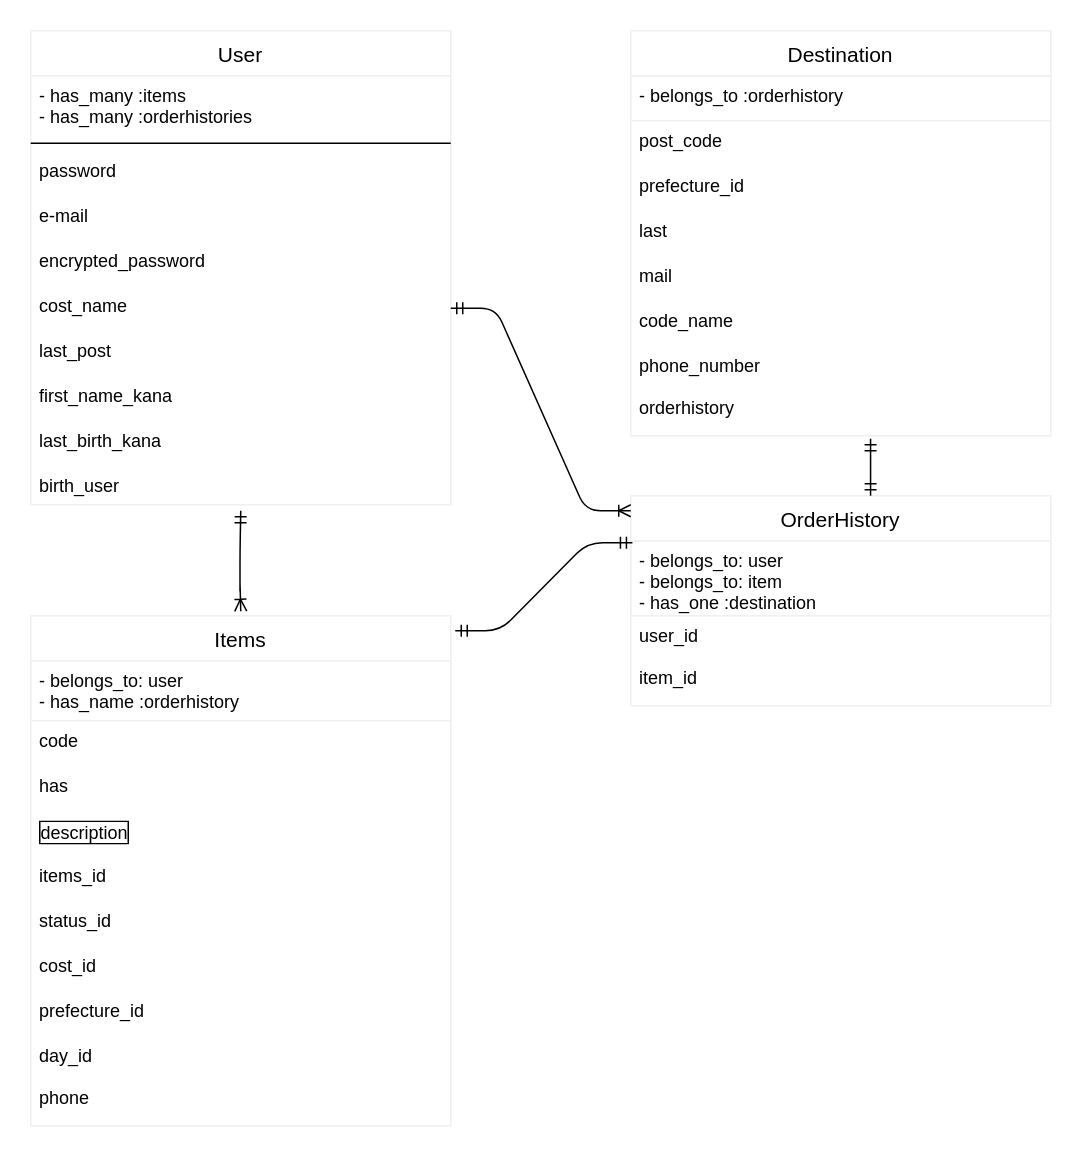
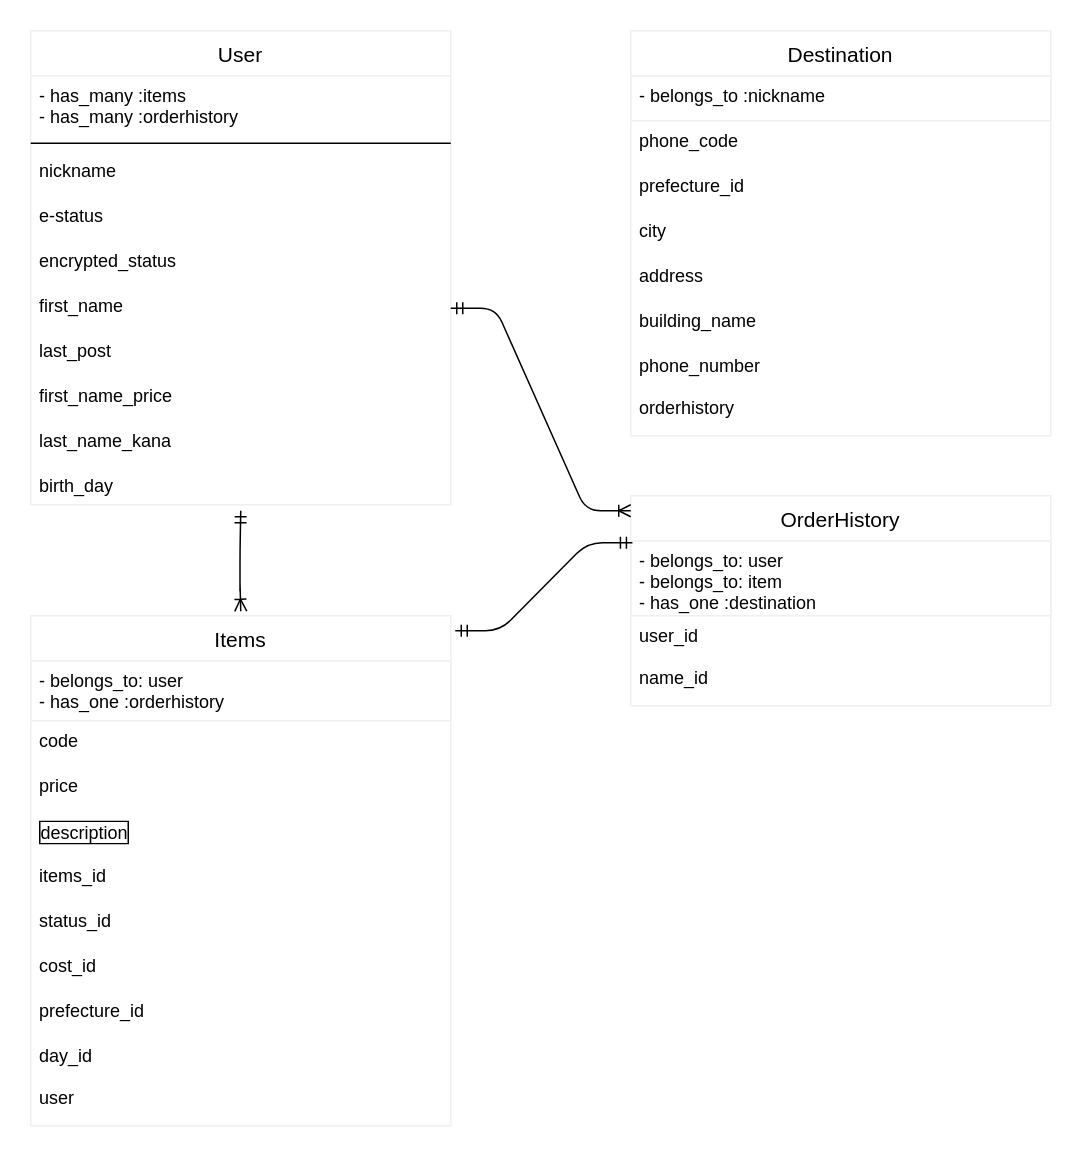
- <mxCell id="24" value="- has_many :items&#10;- has_many :orderhistories" style="text;strokeColor=none;fillColor=none;spacingLeft=4;spacingRight=4;overflow=hidden;rotatable=0;points=[[0,0.5],[1,0.5]];portConstraint=eastwest;fontSize=12;align=left;" parent="23" vertex="1"><mxGeometry y="30" width="280" height="40" as="geometry" /></mxCell>
+ <mxCell id="24" value="- has_many :items&#10;- has_many :orderhistory" style="text;strokeColor=none;fillColor=none;spacingLeft=4;spacingRight=4;overflow=hidden;rotatable=0;points=[[0,0.5],[1,0.5]];portConstraint=eastwest;fontSize=12;align=left;" parent="23" vertex="1"><mxGeometry y="30" width="280" height="40" as="geometry" /></mxCell>
- <mxCell id="13" value="- belongs_to :orderhistory" style="text;fillColor=none;spacingLeft=4;spacingRight=4;overflow=hidden;rotatable=0;points=[[0,0.5],[1,0.5]];portConstraint=eastwest;fontSize=12;align=left;strokeColor=#f0f0f0;" parent="12" vertex="1"><mxGeometry y="30" width="280" height="30" as="geometry" /></mxCell>
+ <mxCell id="13" value="- belongs_to :nickname" style="text;fillColor=none;spacingLeft=4;spacingRight=4;overflow=hidden;rotatable=0;points=[[0,0.5],[1,0.5]];portConstraint=eastwest;fontSize=12;align=left;strokeColor=#f0f0f0;" parent="12" vertex="1"><mxGeometry y="30" width="280" height="30" as="geometry" /></mxCell>
- <mxCell id="14" value="post_code" style="text;strokeColor=none;fillColor=none;spacingLeft=4;spacingRight=4;overflow=hidden;rotatable=0;points=[[0,0.5],[1,0.5]];portConstraint=eastwest;fontSize=12;" parent="12" vertex="1"><mxGeometry y="60" width="280" height="30" as="geometry" /></mxCell>
+ <mxCell id="14" value="phone_code" style="text;strokeColor=none;fillColor=none;spacingLeft=4;spacingRight=4;overflow=hidden;rotatable=0;points=[[0,0.5],[1,0.5]];portConstraint=eastwest;fontSize=12;" parent="12" vertex="1"><mxGeometry y="60" width="280" height="30" as="geometry" /></mxCell>
- <mxCell id="26" value="password" style="text;strokeColor=none;fillColor=none;spacingLeft=4;spacingRight=4;overflow=hidden;rotatable=0;points=[[0,0.5],[1,0.5]];portConstraint=eastwest;fontSize=12;" parent="23" vertex="1"><mxGeometry y="80" width="280" height="30" as="geometry" /></mxCell>
+ <mxCell id="26" value="nickname" style="text;strokeColor=none;fillColor=none;spacingLeft=4;spacingRight=4;overflow=hidden;rotatable=0;points=[[0,0.5],[1,0.5]];portConstraint=eastwest;fontSize=12;" parent="23" vertex="1"><mxGeometry y="80" width="280" height="30" as="geometry" /></mxCell>
- <mxCell id="27" value="e-mail" style="text;strokeColor=none;fillColor=none;spacingLeft=4;spacingRight=4;overflow=hidden;rotatable=0;points=[[0,0.5],[1,0.5]];portConstraint=eastwest;fontSize=12;" parent="23" vertex="1"><mxGeometry y="110" width="280" height="30" as="geometry" /></mxCell>
+ <mxCell id="27" value="e-status" style="text;strokeColor=none;fillColor=none;spacingLeft=4;spacingRight=4;overflow=hidden;rotatable=0;points=[[0,0.5],[1,0.5]];portConstraint=eastwest;fontSize=12;" parent="23" vertex="1"><mxGeometry y="110" width="280" height="30" as="geometry" /></mxCell>
- <mxCell id="16" value="last" style="text;strokeColor=none;fillColor=none;spacingLeft=4;spacingRight=4;overflow=hidden;rotatable=0;points=[[0,0.5],[1,0.5]];portConstraint=eastwest;fontSize=12;" parent="12" vertex="1"><mxGeometry y="120" width="280" height="30" as="geometry" /></mxCell>
+ <mxCell id="16" value="city" style="text;strokeColor=none;fillColor=none;spacingLeft=4;spacingRight=4;overflow=hidden;rotatable=0;points=[[0,0.5],[1,0.5]];portConstraint=eastwest;fontSize=12;" parent="12" vertex="1"><mxGeometry y="120" width="280" height="30" as="geometry" /></mxCell>
- <mxCell id="28" value="encrypted_password" style="text;strokeColor=none;fillColor=none;spacingLeft=4;spacingRight=4;overflow=hidden;rotatable=0;points=[[0,0.5],[1,0.5]];portConstraint=eastwest;fontSize=12;" parent="23" vertex="1"><mxGeometry y="140" width="280" height="30" as="geometry" /></mxCell>
+ <mxCell id="28" value="encrypted_status" style="text;strokeColor=none;fillColor=none;spacingLeft=4;spacingRight=4;overflow=hidden;rotatable=0;points=[[0,0.5],[1,0.5]];portConstraint=eastwest;fontSize=12;" parent="23" vertex="1"><mxGeometry y="140" width="280" height="30" as="geometry" /></mxCell>
- <mxCell id="17" value="mail" style="text;strokeColor=none;fillColor=none;spacingLeft=4;spacingRight=4;overflow=hidden;rotatable=0;points=[[0,0.5],[1,0.5]];portConstraint=eastwest;fontSize=12;" parent="12" vertex="1"><mxGeometry y="150" width="280" height="30" as="geometry" /></mxCell>
+ <mxCell id="17" value="address" style="text;strokeColor=none;fillColor=none;spacingLeft=4;spacingRight=4;overflow=hidden;rotatable=0;points=[[0,0.5],[1,0.5]];portConstraint=eastwest;fontSize=12;" parent="12" vertex="1"><mxGeometry y="150" width="280" height="30" as="geometry" /></mxCell>
- <mxCell id="29" value="cost_name" style="text;strokeColor=none;fillColor=none;spacingLeft=4;spacingRight=4;overflow=hidden;rotatable=0;points=[[0,0.5],[1,0.5]];portConstraint=eastwest;fontSize=12;" parent="23" vertex="1"><mxGeometry y="170" width="280" height="30" as="geometry" /></mxCell>
+ <mxCell id="29" value="first_name" style="text;strokeColor=none;fillColor=none;spacingLeft=4;spacingRight=4;overflow=hidden;rotatable=0;points=[[0,0.5],[1,0.5]];portConstraint=eastwest;fontSize=12;" parent="23" vertex="1"><mxGeometry y="170" width="280" height="30" as="geometry" /></mxCell>
- <mxCell id="18" value="code_name" style="text;strokeColor=none;fillColor=none;spacingLeft=4;spacingRight=4;overflow=hidden;rotatable=0;points=[[0,0.5],[1,0.5]];portConstraint=eastwest;fontSize=12;" parent="12" vertex="1"><mxGeometry y="180" width="280" height="30" as="geometry" /></mxCell>
+ <mxCell id="18" value="building_name" style="text;strokeColor=none;fillColor=none;spacingLeft=4;spacingRight=4;overflow=hidden;rotatable=0;points=[[0,0.5],[1,0.5]];portConstraint=eastwest;fontSize=12;" parent="12" vertex="1"><mxGeometry y="180" width="280" height="30" as="geometry" /></mxCell>
- <mxCell id="31" value="first_name_kana" style="text;strokeColor=none;fillColor=none;spacingLeft=4;spacingRight=4;overflow=hidden;rotatable=0;points=[[0,0.5],[1,0.5]];portConstraint=eastwest;fontSize=12;" parent="23" vertex="1"><mxGeometry y="230" width="280" height="30" as="geometry" /></mxCell>
+ <mxCell id="31" value="first_name_price" style="text;strokeColor=none;fillColor=none;spacingLeft=4;spacingRight=4;overflow=hidden;rotatable=0;points=[[0,0.5],[1,0.5]];portConstraint=eastwest;fontSize=12;" parent="23" vertex="1"><mxGeometry y="230" width="280" height="30" as="geometry" /></mxCell>
- <mxCell id="32" value="last_birth_kana" style="text;strokeColor=none;fillColor=none;spacingLeft=4;spacingRight=4;overflow=hidden;rotatable=0;points=[[0,0.5],[1,0.5]];portConstraint=eastwest;fontSize=12;" parent="23" vertex="1"><mxGeometry y="260" width="280" height="30" as="geometry" /></mxCell>
+ <mxCell id="32" value="last_name_kana" style="text;strokeColor=none;fillColor=none;spacingLeft=4;spacingRight=4;overflow=hidden;rotatable=0;points=[[0,0.5],[1,0.5]];portConstraint=eastwest;fontSize=12;" parent="23" vertex="1"><mxGeometry y="260" width="280" height="30" as="geometry" /></mxCell>
- <mxCell id="37" value="" style="fontSize=12;html=1;endArrow=ERmandOne;startArrow=ERmandOne;exitX=0.571;exitY=0;exitDx=0;exitDy=0;exitPerimeter=0;entryX=0.571;entryY=1.033;entryDx=0;entryDy=0;entryPerimeter=0;" parent="1" source="20" target="19" edge="1"><mxGeometry width="100" height="100" relative="1" as="geometry"><mxPoint x="480" y="364" as="sourcePoint" /><mxPoint x="580" y="300" as="targetPoint" /></mxGeometry></mxCell>
- <mxCell id="33" value="birth_user" style="text;strokeColor=none;fillColor=none;spacingLeft=4;spacingRight=4;overflow=hidden;rotatable=0;points=[[0,0.5],[1,0.5]];portConstraint=eastwest;fontSize=12;" parent="23" vertex="1"><mxGeometry y="290" width="280" height="26" as="geometry" /></mxCell>
+ <mxCell id="33" value="birth_day" style="text;strokeColor=none;fillColor=none;spacingLeft=4;spacingRight=4;overflow=hidden;rotatable=0;points=[[0,0.5],[1,0.5]];portConstraint=eastwest;fontSize=12;" parent="23" vertex="1"><mxGeometry y="290" width="280" height="26" as="geometry" /></mxCell>
- <mxCell id="22" value="user_id&#10;&#10;item_id" style="text;strokeColor=none;fillColor=none;spacingLeft=4;spacingRight=4;overflow=hidden;rotatable=0;points=[[0,0.5],[1,0.5]];portConstraint=eastwest;fontSize=12;" parent="20" vertex="1"><mxGeometry y="80" width="280" height="60" as="geometry" /></mxCell>
+ <mxCell id="22" value="user_id&#10;&#10;name_id" style="text;strokeColor=none;fillColor=none;spacingLeft=4;spacingRight=4;overflow=hidden;rotatable=0;points=[[0,0.5],[1,0.5]];portConstraint=eastwest;fontSize=12;" parent="20" vertex="1"><mxGeometry y="80" width="280" height="60" as="geometry" /></mxCell>
- <mxCell id="3" value="- belongs_to: user&#10;- has_name :orderhistory" style="text;fillColor=none;spacingLeft=4;spacingRight=4;overflow=hidden;rotatable=0;points=[[0,0.5],[1,0.5]];portConstraint=eastwest;fontSize=12;strokeColor=#f0f0f0;" parent="2" vertex="1"><mxGeometry y="30" width="280" height="40" as="geometry" /></mxCell>
+ <mxCell id="3" value="- belongs_to: user&#10;- has_one :orderhistory" style="text;fillColor=none;spacingLeft=4;spacingRight=4;overflow=hidden;rotatable=0;points=[[0,0.5],[1,0.5]];portConstraint=eastwest;fontSize=12;strokeColor=#f0f0f0;" parent="2" vertex="1"><mxGeometry y="30" width="280" height="40" as="geometry" /></mxCell>
- <mxCell id="5" value="has" style="text;strokeColor=none;fillColor=none;spacingLeft=4;spacingRight=4;overflow=hidden;rotatable=0;points=[[0,0.5],[1,0.5]];portConstraint=eastwest;fontSize=12;" parent="2" vertex="1"><mxGeometry y="100" width="280" height="30" as="geometry" /></mxCell>
+ <mxCell id="5" value="price" style="text;strokeColor=none;fillColor=none;spacingLeft=4;spacingRight=4;overflow=hidden;rotatable=0;points=[[0,0.5],[1,0.5]];portConstraint=eastwest;fontSize=12;" parent="2" vertex="1"><mxGeometry y="100" width="280" height="30" as="geometry" /></mxCell>
- <mxCell id="11" value="day_id&#10;&#10;phone" style="text;strokeColor=none;fillColor=none;spacingLeft=4;spacingRight=4;overflow=hidden;rotatable=0;points=[[0,0.5],[1,0.5]];portConstraint=eastwest;fontSize=12;" parent="2" vertex="1"><mxGeometry y="280" width="280" height="60" as="geometry" /></mxCell>
+ <mxCell id="11" value="day_id&#10;&#10;user" style="text;strokeColor=none;fillColor=none;spacingLeft=4;spacingRight=4;overflow=hidden;rotatable=0;points=[[0,0.5],[1,0.5]];portConstraint=eastwest;fontSize=12;" parent="2" vertex="1"><mxGeometry y="280" width="280" height="60" as="geometry" /></mxCell>
